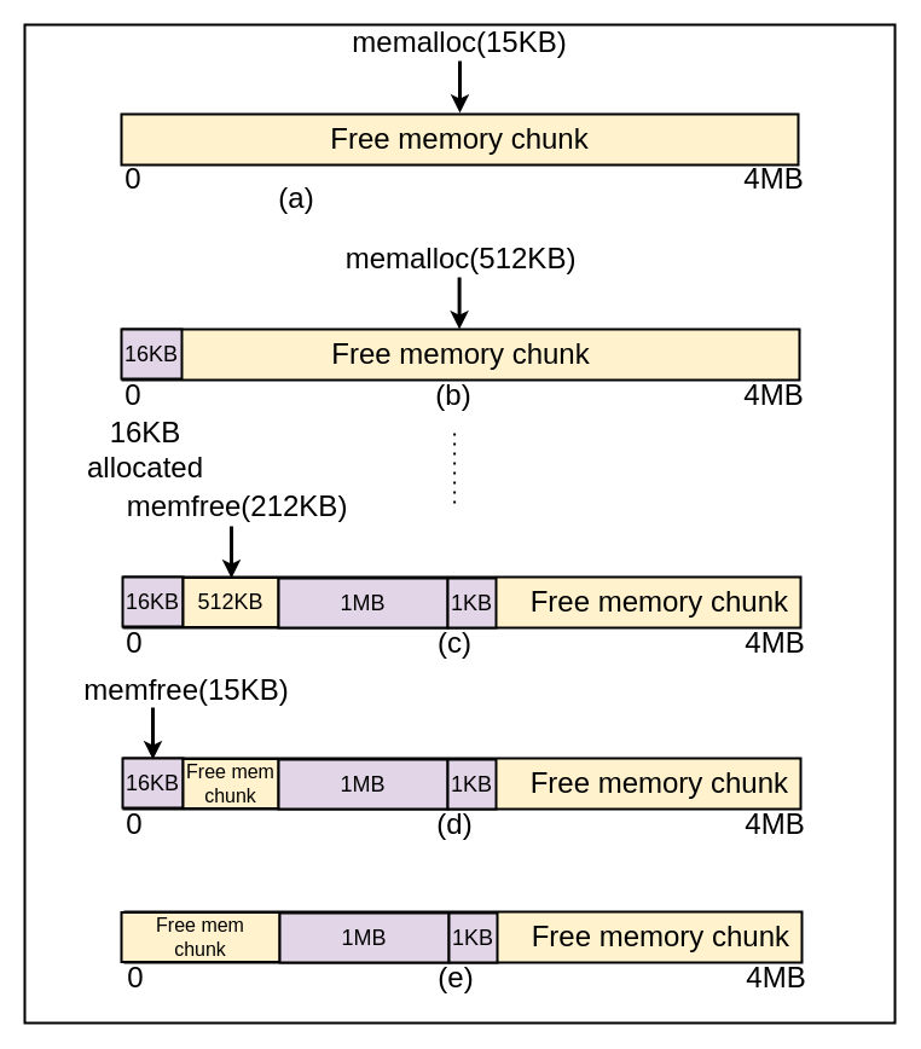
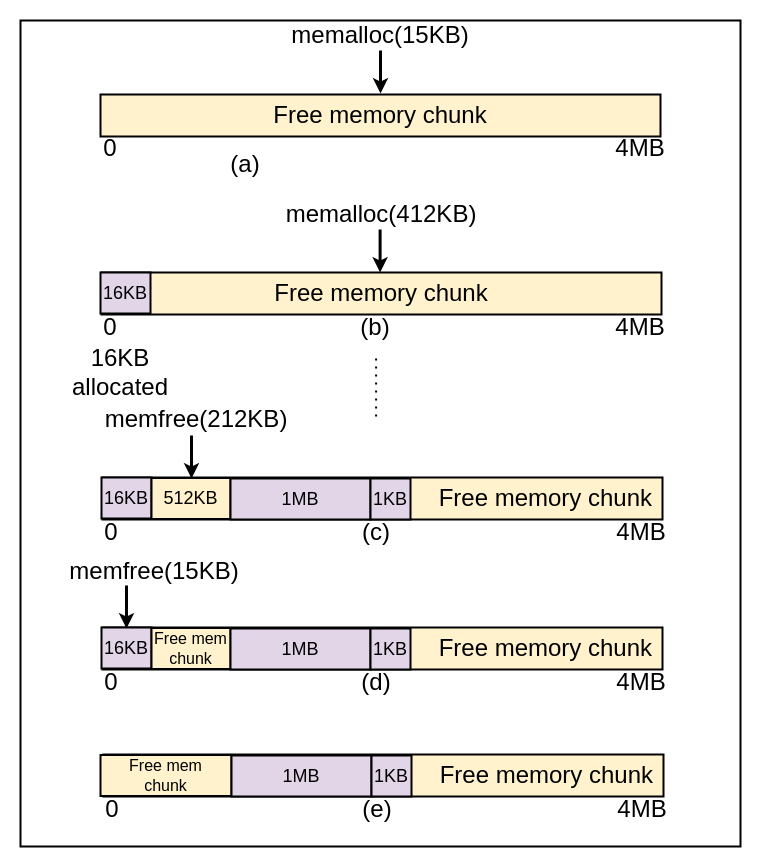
- <mxCell id="13" value="&lt;font style=&quot;font-size: 24px;&quot;&gt;memalloc(512KB)&lt;/font&gt;" style="text;html=1;strokeColor=none;fillColor=none;align=center;verticalAlign=middle;whiteSpace=wrap;rounded=0;" vertex="1" parent="1"><mxGeometry x="311" y="199" width="140" height="30" as="geometry" /></mxCell>
+ <mxCell id="13" value="&lt;font style=&quot;font-size: 24px;&quot;&gt;memalloc(412KB)&lt;/font&gt;" style="text;html=1;strokeColor=none;fillColor=none;align=center;verticalAlign=middle;whiteSpace=wrap;rounded=0;" vertex="1" parent="1"><mxGeometry x="311" y="199" width="140" height="30" as="geometry" /></mxCell>
